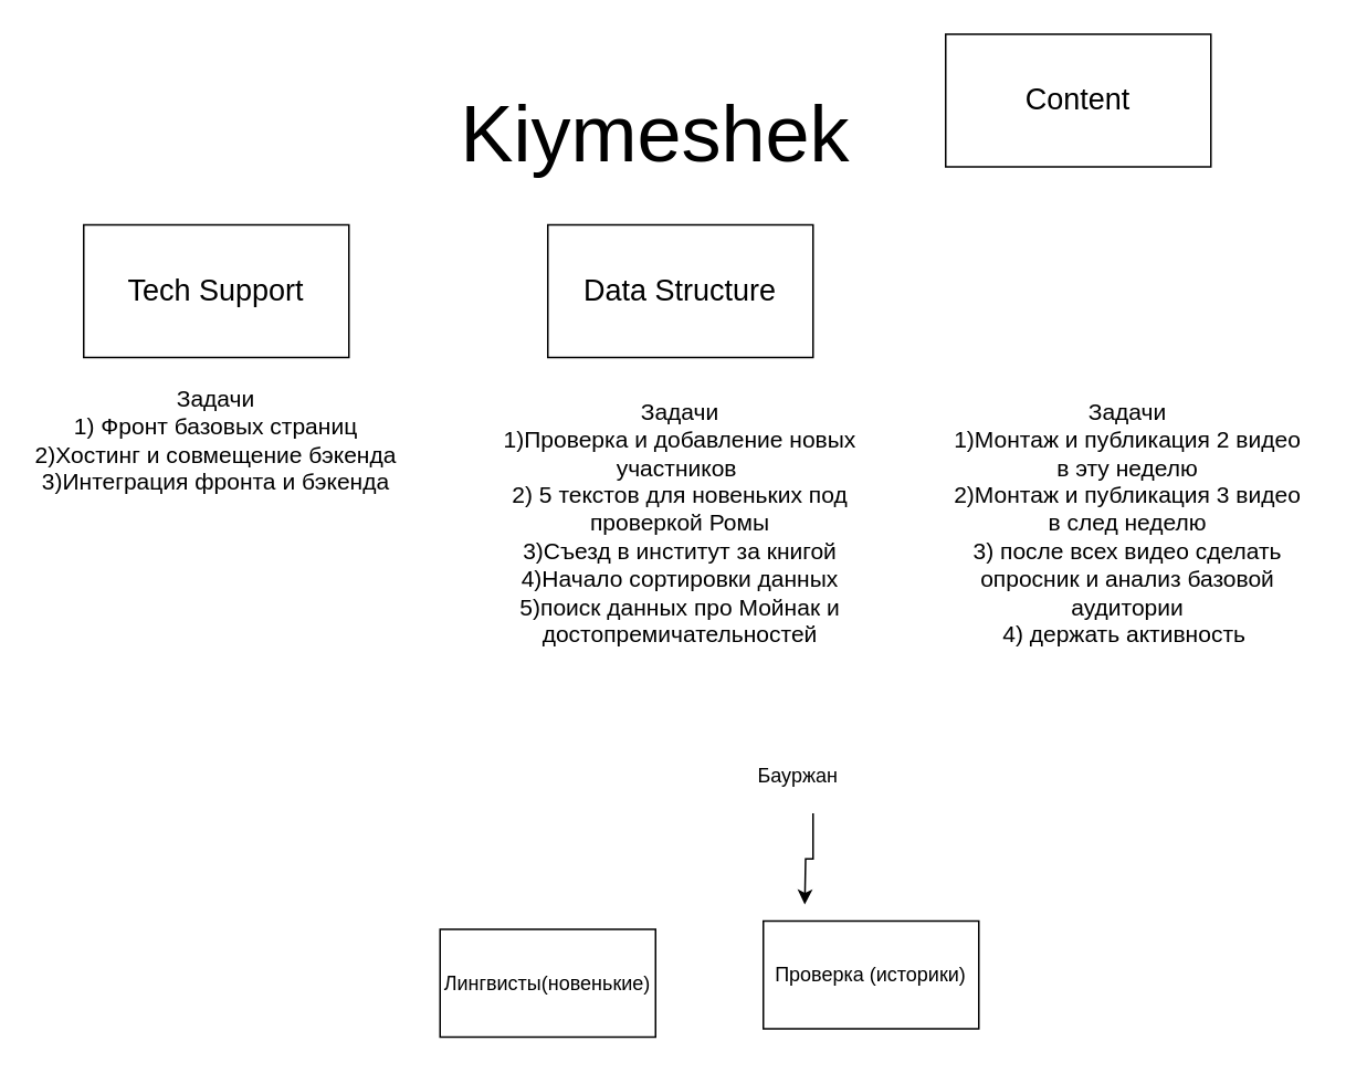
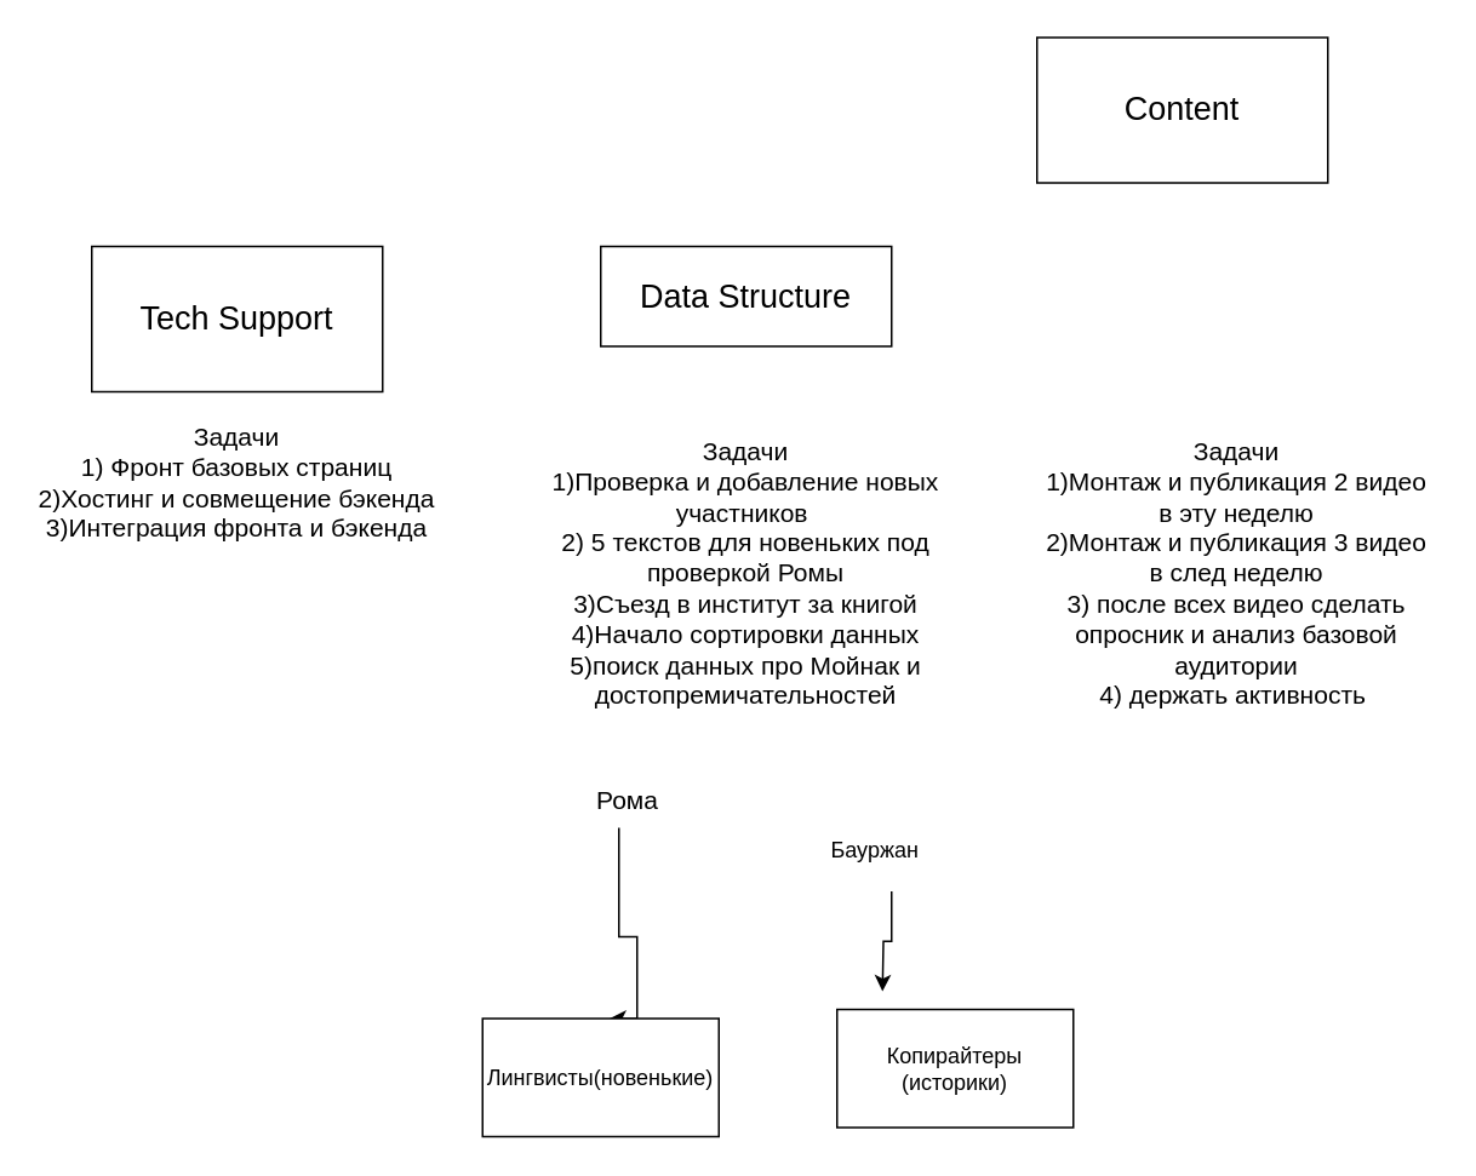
- <mxCell id="2" value="&lt;font style=&quot;font-size: 48px;&quot;&gt;Kiymeshek&lt;/font&gt;" style="text;html=1;strokeColor=none;fillColor=none;align=center;verticalAlign=middle;whiteSpace=wrap;rounded=0;" vertex="1" parent="1"><mxGeometry x="230" y="35" width="330" height="90" as="geometry" /></mxCell>
- <mxCell id="5" value="&lt;span style=&quot;font-size: 18px;&quot;&gt;Data Structure&lt;/span&gt;" style="rounded=0;whiteSpace=wrap;html=1;" vertex="1" parent="1"><mxGeometry x="330" y="135" width="160" height="80" as="geometry" /></mxCell>
+ <mxCell id="5" value="&lt;span style=&quot;font-size: 18px;&quot;&gt;Data Structure&lt;/span&gt;" style="rounded=0;whiteSpace=wrap;html=1;" vertex="1" parent="1"><mxGeometry x="330" y="135" width="160" height="55" as="geometry" /></mxCell>
+ <mxCell id="10" value="&lt;span style=&quot;font-size: 14px;&quot;&gt;Рома&lt;br&gt;&lt;/span&gt;" style="text;html=1;strokeColor=none;fillColor=none;align=center;verticalAlign=middle;whiteSpace=wrap;rounded=0;" vertex="1" parent="1"><mxGeometry x="315" y="425" width="60" height="30" as="geometry" /></mxCell>
+ <mxCell id="9" value="" style="edgeStyle=orthogonalEdgeStyle;rounded=0;orthogonalLoop=1;jettySize=auto;html=1;entryX=0.538;entryY=0;entryDx=0;entryDy=0;entryPerimeter=0;" edge="1" parent="1" source="10" target="13"><mxGeometry relative="1" as="geometry"><mxPoint x="350" y="555" as="targetPoint" /><Array as="points"><mxPoint x="340" y="515" /><mxPoint x="350" y="515" /></Array></mxGeometry></mxCell>
- <mxCell id="14" value="Проверка (историки)" style="rounded=0;whiteSpace=wrap;html=1;" vertex="1" parent="1"><mxGeometry x="460" y="555" width="130" height="65" as="geometry" /></mxCell>
+ <mxCell id="14" value="Копирайтеры (историки)" style="rounded=0;whiteSpace=wrap;html=1;" vertex="1" parent="1"><mxGeometry x="460" y="555" width="130" height="65" as="geometry" /></mxCell>
